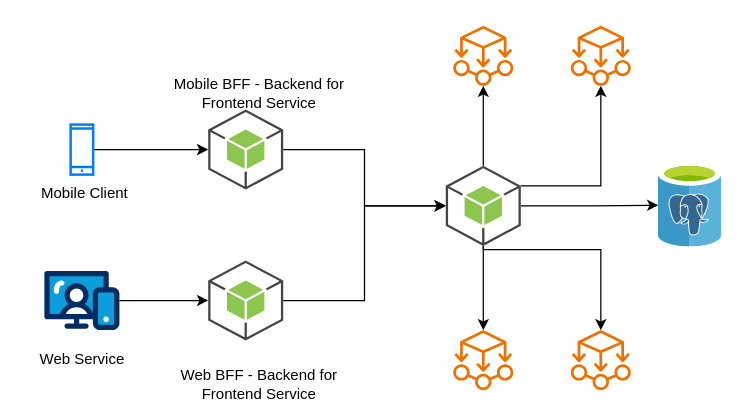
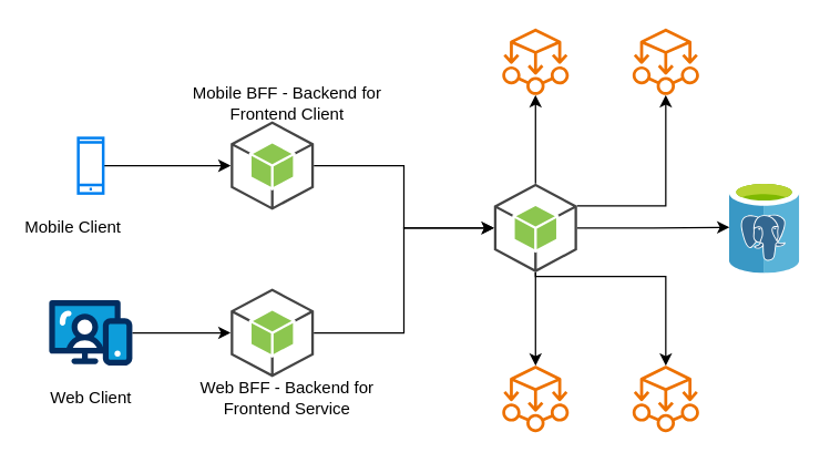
- <mxCell id="24" value="Mobile BFF - Backend for Frontend Service" style="text;html=1;align=center;verticalAlign=middle;whiteSpace=wrap;rounded=0;" vertex="1" parent="1"><mxGeometry x="122" y="59" width="170" height="30" as="geometry" /></mxCell>
+ <mxCell id="24" value="Mobile BFF - Backend for Frontend Client" style="text;html=1;align=center;verticalAlign=middle;whiteSpace=wrap;rounded=0;" vertex="1" parent="1"><mxGeometry x="122" y="59" width="170" height="30" as="geometry" /></mxCell>
- <mxCell id="21" value="Mobile Client" style="text;html=1;align=center;verticalAlign=middle;whiteSpace=wrap;rounded=0;" vertex="1" parent="1"><mxGeometry x="23" y="139" width="89" height="30" as="geometry" /></mxCell>
+ <mxCell id="21" value="Mobile Client" style="text;html=1;align=center;verticalAlign=middle;whiteSpace=wrap;rounded=0;" vertex="1" parent="1"><mxGeometry x="8" y="149" width="89" height="30" as="geometry" /></mxCell>
- <mxCell id="22" value="Web Service" style="text;html=1;align=center;verticalAlign=middle;whiteSpace=wrap;rounded=0;" vertex="1" parent="1"><mxGeometry x="20.5" y="271.7" width="89" height="30" as="geometry" /></mxCell>
+ <mxCell id="22" value="Web Client" style="text;html=1;align=center;verticalAlign=middle;whiteSpace=wrap;rounded=0;" vertex="1" parent="1"><mxGeometry x="20.5" y="271.7" width="89" height="30" as="geometry" /></mxCell>
- <mxCell id="23" value="Web BFF - Backend for Frontend Service" style="text;html=1;align=center;verticalAlign=middle;whiteSpace=wrap;rounded=0;" vertex="1" parent="1"><mxGeometry x="122" y="292.4" width="170" height="30" as="geometry" /></mxCell>
+ <mxCell id="23" value="Web BFF - Backend for Frontend Service" style="text;html=1;align=center;verticalAlign=middle;whiteSpace=wrap;rounded=0;" vertex="1" parent="1"><mxGeometry x="122" y="272.4" width="170" height="30" as="geometry" /></mxCell>
